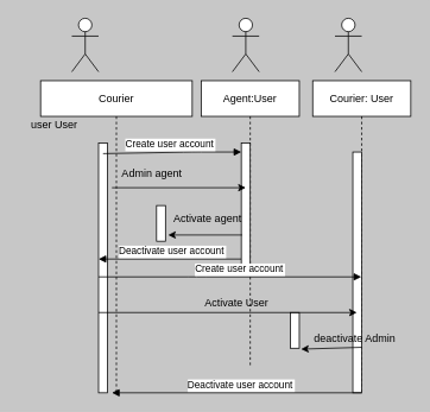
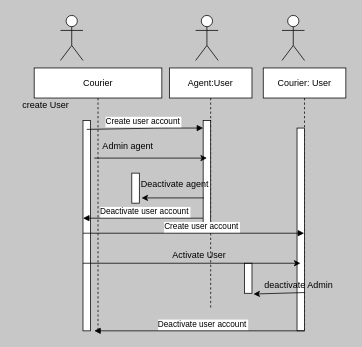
- <mxCell id="4" value="user User" style="text;html=1;align=center;verticalAlign=middle;resizable=0;points=[];autosize=1;strokeColor=none;fillColor=none;" parent="2" vertex="1"><mxGeometry x="-25" y="40" width="80" height="20" as="geometry" /></mxCell>
+ <mxCell id="4" value="create User" style="text;html=1;align=center;verticalAlign=middle;resizable=0;points=[];autosize=1;strokeColor=none;fillColor=none;" parent="2" vertex="1"><mxGeometry x="-25" y="40" width="80" height="20" as="geometry" /></mxCell>
- <mxCell id="18" value="Activate agent" style="text;html=1;strokeColor=none;fillColor=none;align=center;verticalAlign=middle;whiteSpace=wrap;rounded=0;" vertex="1" parent="15"><mxGeometry x="-40" y="140" width="95" height="30" as="geometry" /></mxCell>
+ <mxCell id="18" value="Deactivate agent" style="text;html=1;strokeColor=none;fillColor=none;align=center;verticalAlign=middle;whiteSpace=wrap;rounded=0;" vertex="1" parent="15"><mxGeometry x="-40" y="140" width="95" height="30" as="geometry" /></mxCell>
